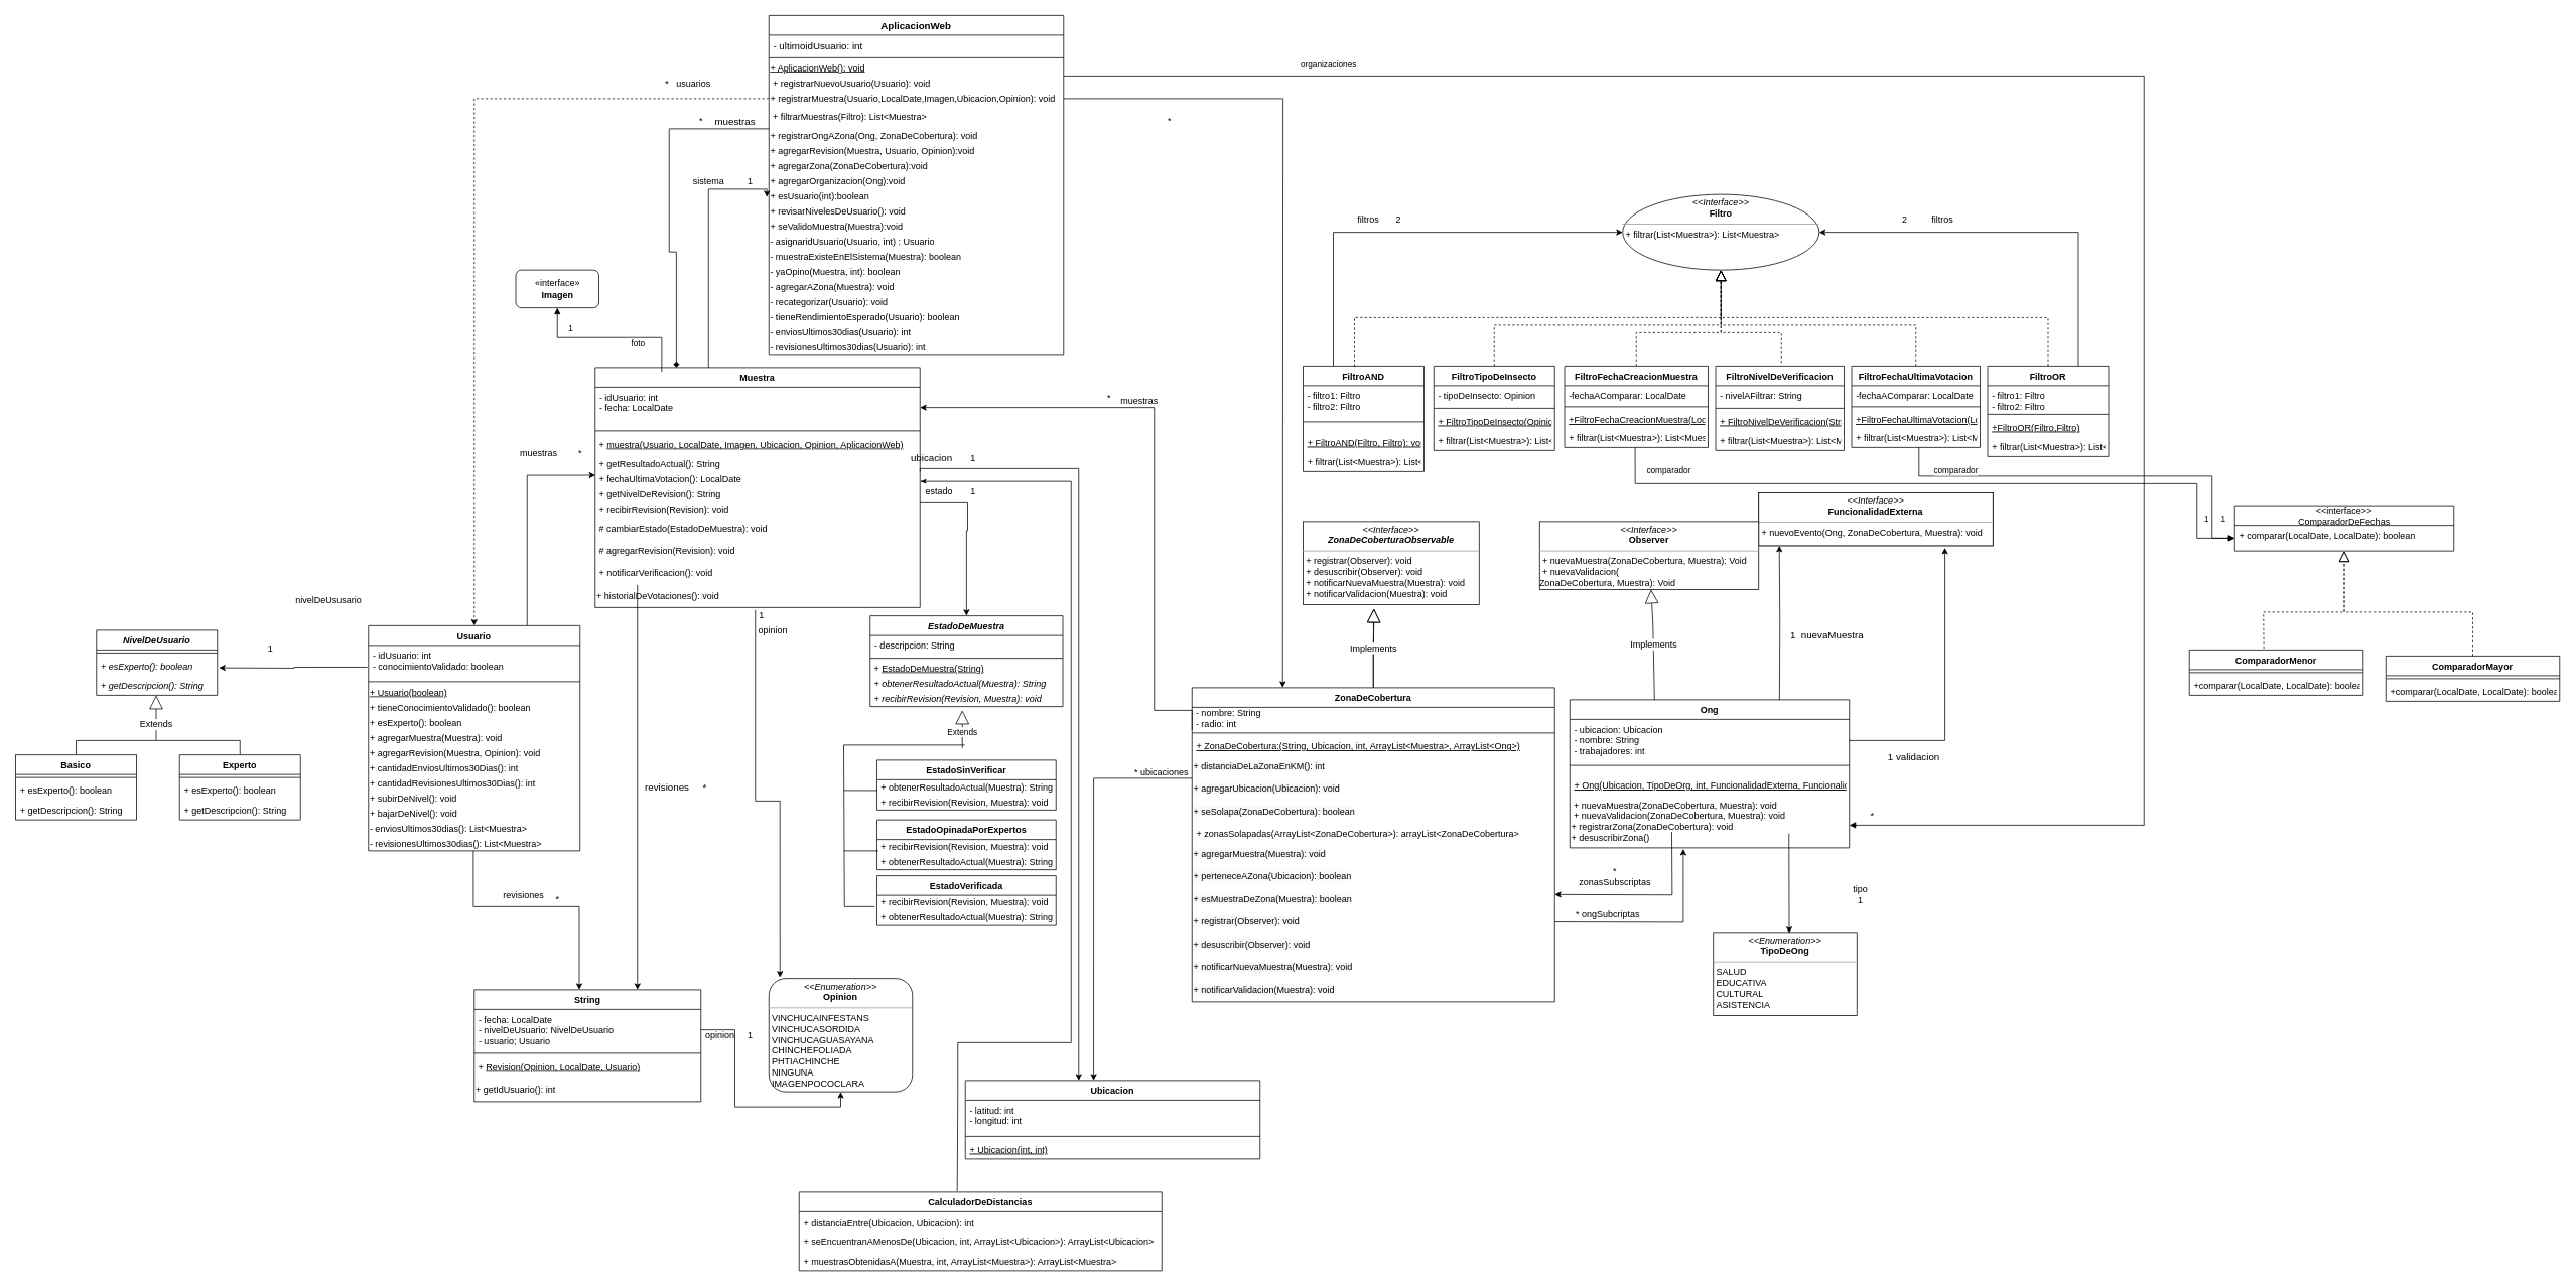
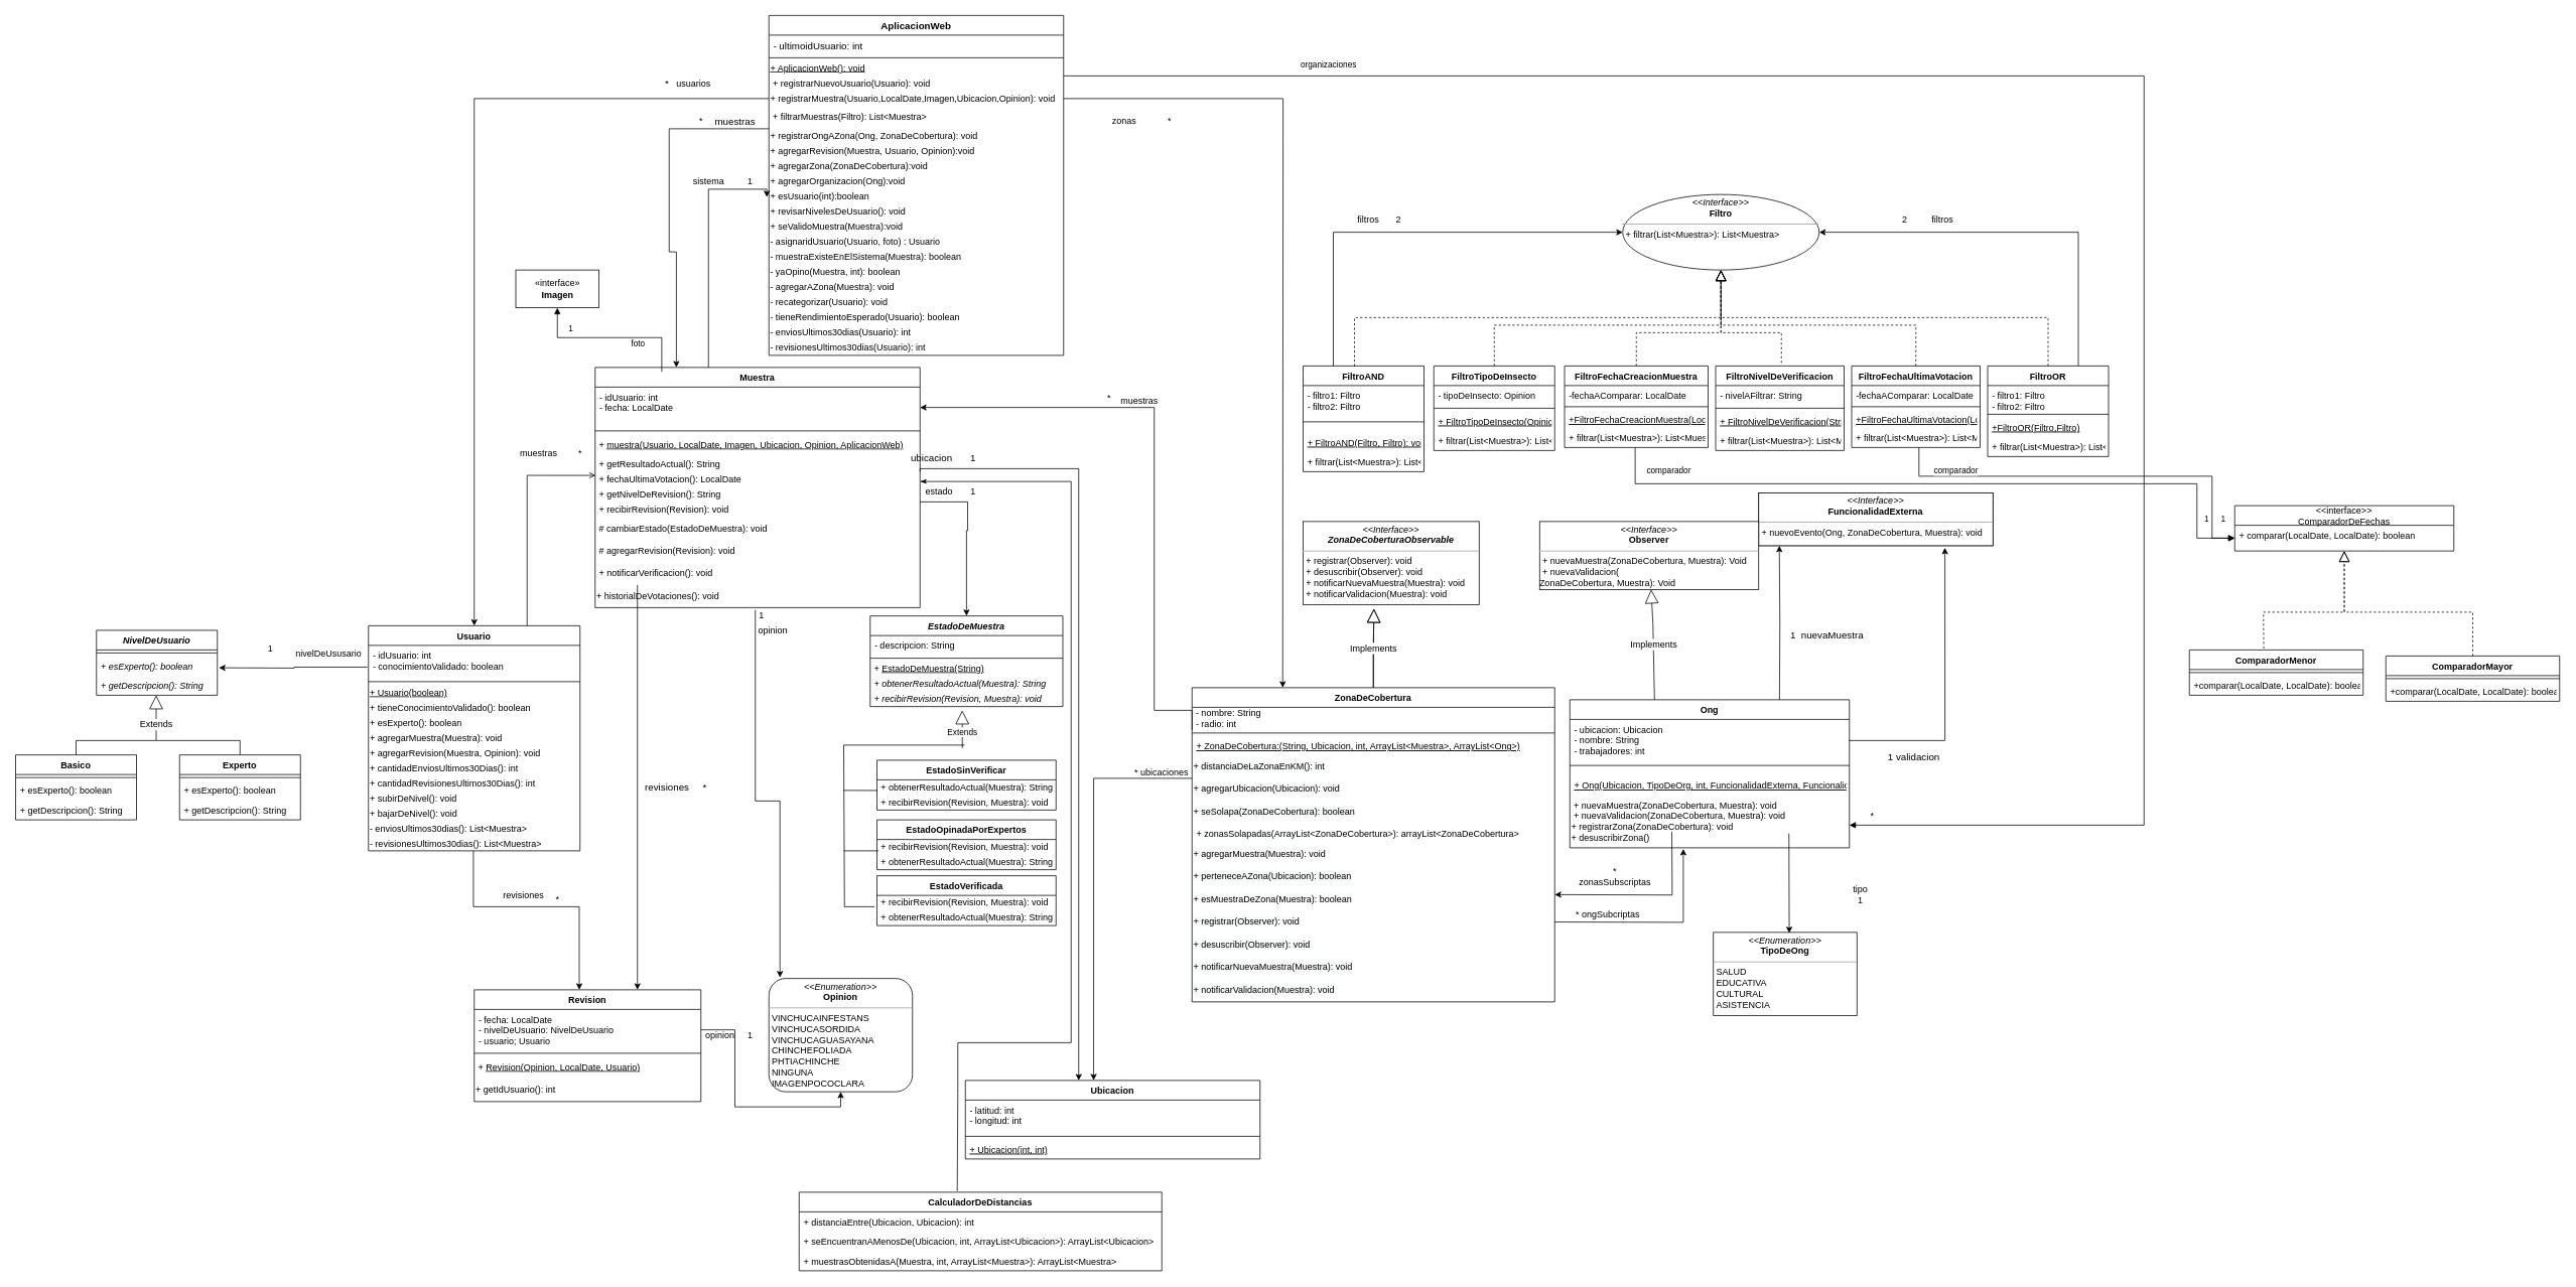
+ <mxCell id="142" value="zonas" style="text;html=1;align=center;verticalAlign=middle;resizable=0;points=[];autosize=1;strokeColor=none;fillColor=none;fontSize=12;" parent="1" vertex="1"><mxGeometry x="1462" y="150" width="50" height="20" as="geometry" /></mxCell>
- <mxCell id="114" style="edgeStyle=orthogonalEdgeStyle;rounded=0;orthogonalLoop=1;jettySize=auto;html=1;entryX=0.5;entryY=0;entryDx=0;entryDy=0;fontSize=13;exitX=-0.003;exitY=0.443;exitDx=0;exitDy=0;exitPerimeter=0;dashed=1;" parent="1" source="35" target="3" edge="1"><mxGeometry relative="1" as="geometry"><Array as="points"><mxPoint x="1016" y="130" /><mxPoint x="627" y="130" /></Array></mxGeometry></mxCell>
+ <mxCell id="114" style="edgeStyle=orthogonalEdgeStyle;rounded=0;orthogonalLoop=1;jettySize=auto;html=1;entryX=0.5;entryY=0;entryDx=0;entryDy=0;fontSize=13;exitX=-0.003;exitY=0.443;exitDx=0;exitDy=0;exitPerimeter=0;" parent="1" source="35" target="3" edge="1"><mxGeometry relative="1" as="geometry"><Array as="points"><mxPoint x="1016" y="130" /><mxPoint x="627" y="130" /></Array></mxGeometry></mxCell>
- <mxCell id="44" value="- asignaridUsuario(Usuario, int) : Usuario" style="text;html=1;align=left;verticalAlign=middle;resizable=0;points=[];autosize=1;strokeColor=none;fillColor=none;fontSize=12;" parent="30" vertex="1"><mxGeometry y="290" width="390" height="20" as="geometry" /></mxCell>
+ <mxCell id="44" value="- asignaridUsuario(Usuario, foto) : Usuario" style="text;html=1;align=left;verticalAlign=middle;resizable=0;points=[];autosize=1;strokeColor=none;fillColor=none;fontSize=12;" parent="30" vertex="1"><mxGeometry y="290" width="390" height="20" as="geometry" /></mxCell>
- <mxCell id="201" value="«interface»&lt;br&gt;&lt;b&gt;Imagen&lt;/b&gt;" style="html=1;rounded=1;" parent="1" vertex="1"><mxGeometry x="682" y="357" width="110" height="50" as="geometry" /></mxCell>
+ <mxCell id="201" value="«interface»&lt;br&gt;&lt;b&gt;Imagen&lt;/b&gt;" style="html=1;" parent="1" vertex="1"><mxGeometry x="682" y="357" width="110" height="50" as="geometry" /></mxCell>
- <mxCell id="163" style="edgeStyle=orthogonalEdgeStyle;rounded=0;orthogonalLoop=1;jettySize=auto;html=1;entryX=0.25;entryY=0;entryDx=0;entryDy=0;endArrow=diamond;" parent="1" source="37" target="116" edge="1"><mxGeometry relative="1" as="geometry"><Array as="points"><mxPoint x="885" y="170" /><mxPoint x="885" y="333" /></Array></mxGeometry></mxCell>
+ <mxCell id="163" style="edgeStyle=orthogonalEdgeStyle;rounded=0;orthogonalLoop=1;jettySize=auto;html=1;entryX=0.25;entryY=0;entryDx=0;entryDy=0;" parent="1" source="37" target="116" edge="1"><mxGeometry relative="1" as="geometry"><Array as="points"><mxPoint x="885" y="170" /><mxPoint x="885" y="333" /></Array></mxGeometry></mxCell>
- <mxCell id="2" style="edgeStyle=orthogonalEdgeStyle;rounded=0;orthogonalLoop=1;jettySize=auto;html=1;exitX=0.75;exitY=0;exitDx=0;exitDy=0;entryX=0.001;entryY=0.246;entryDx=0;entryDy=0;entryPerimeter=0;" parent="1" source="3" target="121" edge="1"><mxGeometry relative="1" as="geometry" /></mxCell>
+ <mxCell id="2" style="edgeStyle=orthogonalEdgeStyle;rounded=0;orthogonalLoop=1;jettySize=auto;html=1;exitX=0.75;exitY=0;exitDx=0;exitDy=0;entryX=0.001;entryY=0.246;entryDx=0;entryDy=0;entryPerimeter=0;endArrow=open;" parent="1" source="3" target="121" edge="1"><mxGeometry relative="1" as="geometry" /></mxCell>
- <mxCell id="100" value="nivelDeUsusario" style="text;html=1;align=center;verticalAlign=middle;resizable=0;points=[];autosize=1;strokeColor=none;fillColor=none;" parent="1" vertex="1"><mxGeometry x="384" y="785" width="100" height="20" as="geometry" /></mxCell>
+ <mxCell id="100" value="nivelDeUsusario" style="text;html=1;align=center;verticalAlign=middle;resizable=0;points=[];autosize=1;strokeColor=none;fillColor=none;" parent="1" vertex="1"><mxGeometry x="384" y="855" width="100" height="20" as="geometry" /></mxCell>
- <mxCell id="17" value="String" style="swimlane;fontStyle=1;align=center;verticalAlign=top;childLayout=stackLayout;horizontal=1;startSize=26;horizontalStack=0;resizeParent=1;resizeParentMax=0;resizeLast=0;collapsible=1;marginBottom=0;" parent="1" vertex="1"><mxGeometry x="627" y="1310" width="300" height="148" as="geometry" /></mxCell>
+ <mxCell id="17" value="Revision" style="swimlane;fontStyle=1;align=center;verticalAlign=top;childLayout=stackLayout;horizontal=1;startSize=26;horizontalStack=0;resizeParent=1;resizeParentMax=0;resizeLast=0;collapsible=1;marginBottom=0;" parent="1" vertex="1"><mxGeometry x="627" y="1310" width="300" height="148" as="geometry" /></mxCell>
